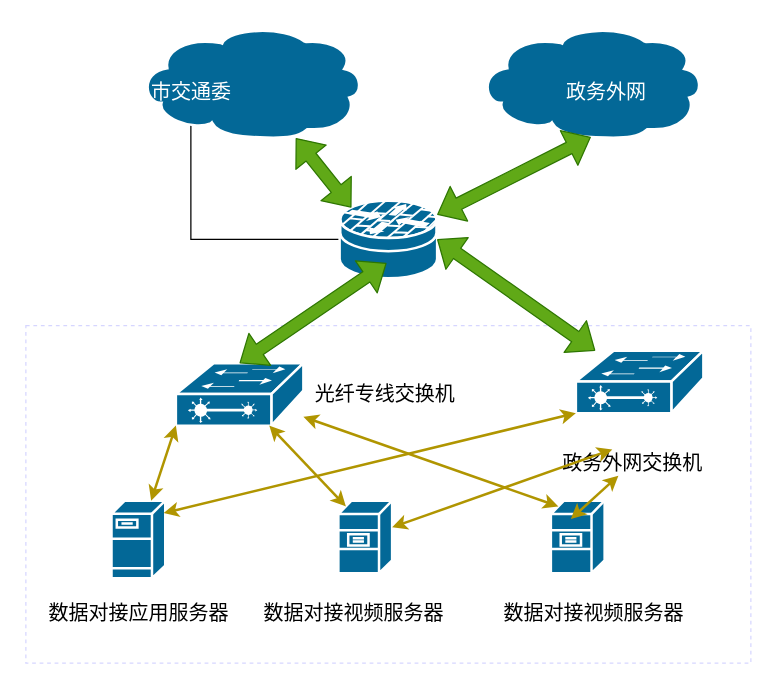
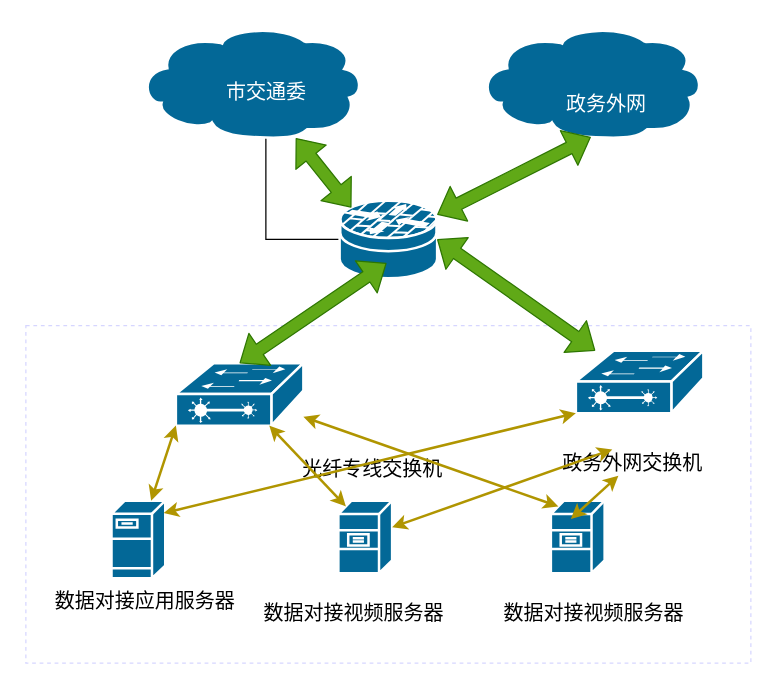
- <mxCell id="6" value="市交通委" style="text;html=1;resizable=0;autosize=1;align=center;verticalAlign=middle;points=[];fillColor=none;strokeColor=none;rounded=0;fontColor=#FFFFFF;fontSize=16;" vertex="1" parent="1"><mxGeometry x="112" y="63" width="80" height="20" as="geometry" /></mxCell>
+ <mxCell id="6" value="市交通委" style="text;html=1;resizable=0;autosize=1;align=center;verticalAlign=middle;points=[];fillColor=none;strokeColor=none;rounded=0;fontColor=#FFFFFF;fontSize=16;" vertex="1" parent="1"><mxGeometry x="172" y="63" width="80" height="20" as="geometry" /></mxCell>
- <mxCell id="24" value="政务外网" style="text;html=1;resizable=0;autosize=1;align=center;verticalAlign=middle;points=[];fillColor=none;strokeColor=none;rounded=0;fontColor=#FFFFFF;fontSize=16;" vertex="1" parent="1"><mxGeometry x="444" y="63" width="80" height="20" as="geometry" /></mxCell>
+ <mxCell id="24" value="政务外网" style="text;html=1;resizable=0;autosize=1;align=center;verticalAlign=middle;points=[];fillColor=none;strokeColor=none;rounded=0;fontColor=#FFFFFF;fontSize=16;" vertex="1" parent="1"><mxGeometry x="444" y="73" width="80" height="20" as="geometry" /></mxCell>
- <mxCell id="12" value="&lt;span style=&quot;font-size: 12.0pt&quot;&gt;光纤专线交换机&lt;/span&gt;" style="text;html=1;resizable=0;autosize=1;align=center;verticalAlign=middle;points=[];fillColor=none;strokeColor=none;rounded=0;fontColor=#000000;" vertex="1" parent="1"><mxGeometry x="242" y="305" width="130" height="20" as="geometry" /></mxCell>
+ <mxCell id="12" value="&lt;span style=&quot;font-size: 12.0pt&quot;&gt;光纤专线交换机&lt;/span&gt;" style="text;html=1;resizable=0;autosize=1;align=center;verticalAlign=middle;points=[];fillColor=none;strokeColor=none;rounded=0;fontColor=#000000;" vertex="1" parent="1"><mxGeometry x="232" y="365" width="130" height="20" as="geometry" /></mxCell>
- <mxCell id="13" value="&lt;span style=&quot;font-size: 12.0pt&quot;&gt;数据对接应用服务器&lt;/span&gt;" style="text;html=1;resizable=0;autosize=1;align=center;verticalAlign=middle;points=[];fillColor=none;strokeColor=none;rounded=0;fontColor=#000000;" vertex="1" parent="1"><mxGeometry x="30" y="480" width="160" height="20" as="geometry" /></mxCell>
+ <mxCell id="13" value="&lt;span style=&quot;font-size: 12.0pt&quot;&gt;数据对接应用服务器&lt;/span&gt;" style="text;html=1;resizable=0;autosize=1;align=center;verticalAlign=middle;points=[];fillColor=none;strokeColor=none;rounded=0;fontColor=#000000;" vertex="1" parent="1"><mxGeometry x="35" y="470" width="160" height="20" as="geometry" /></mxCell>
